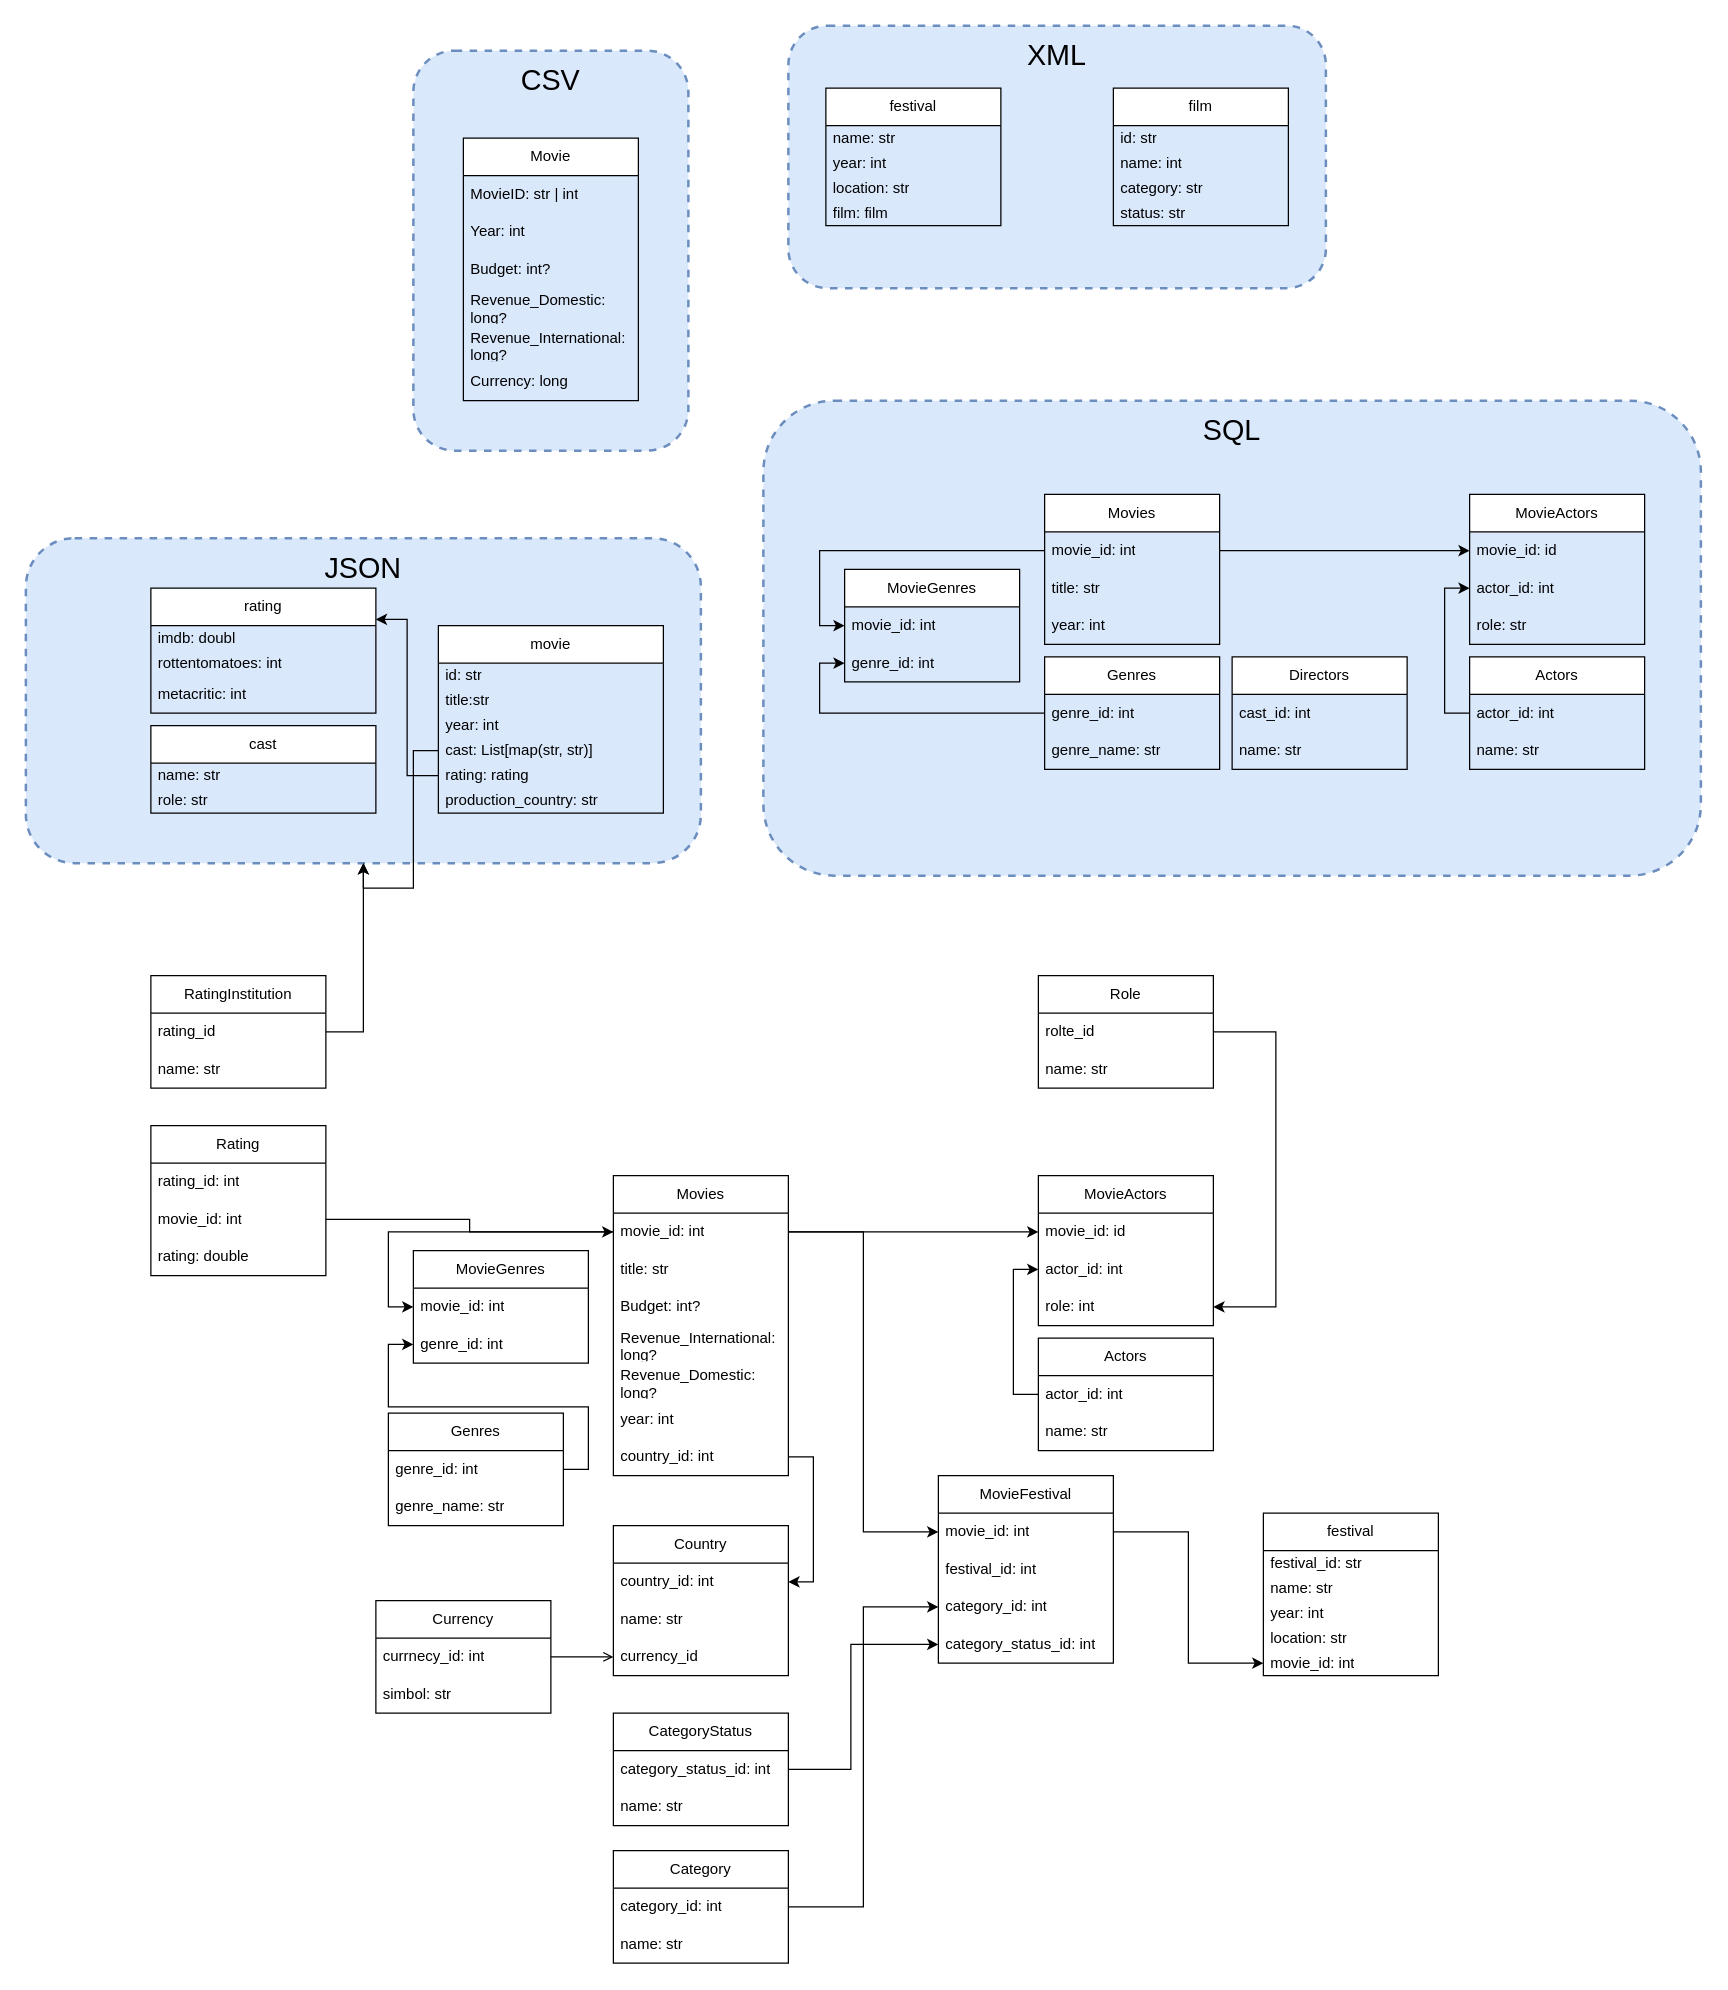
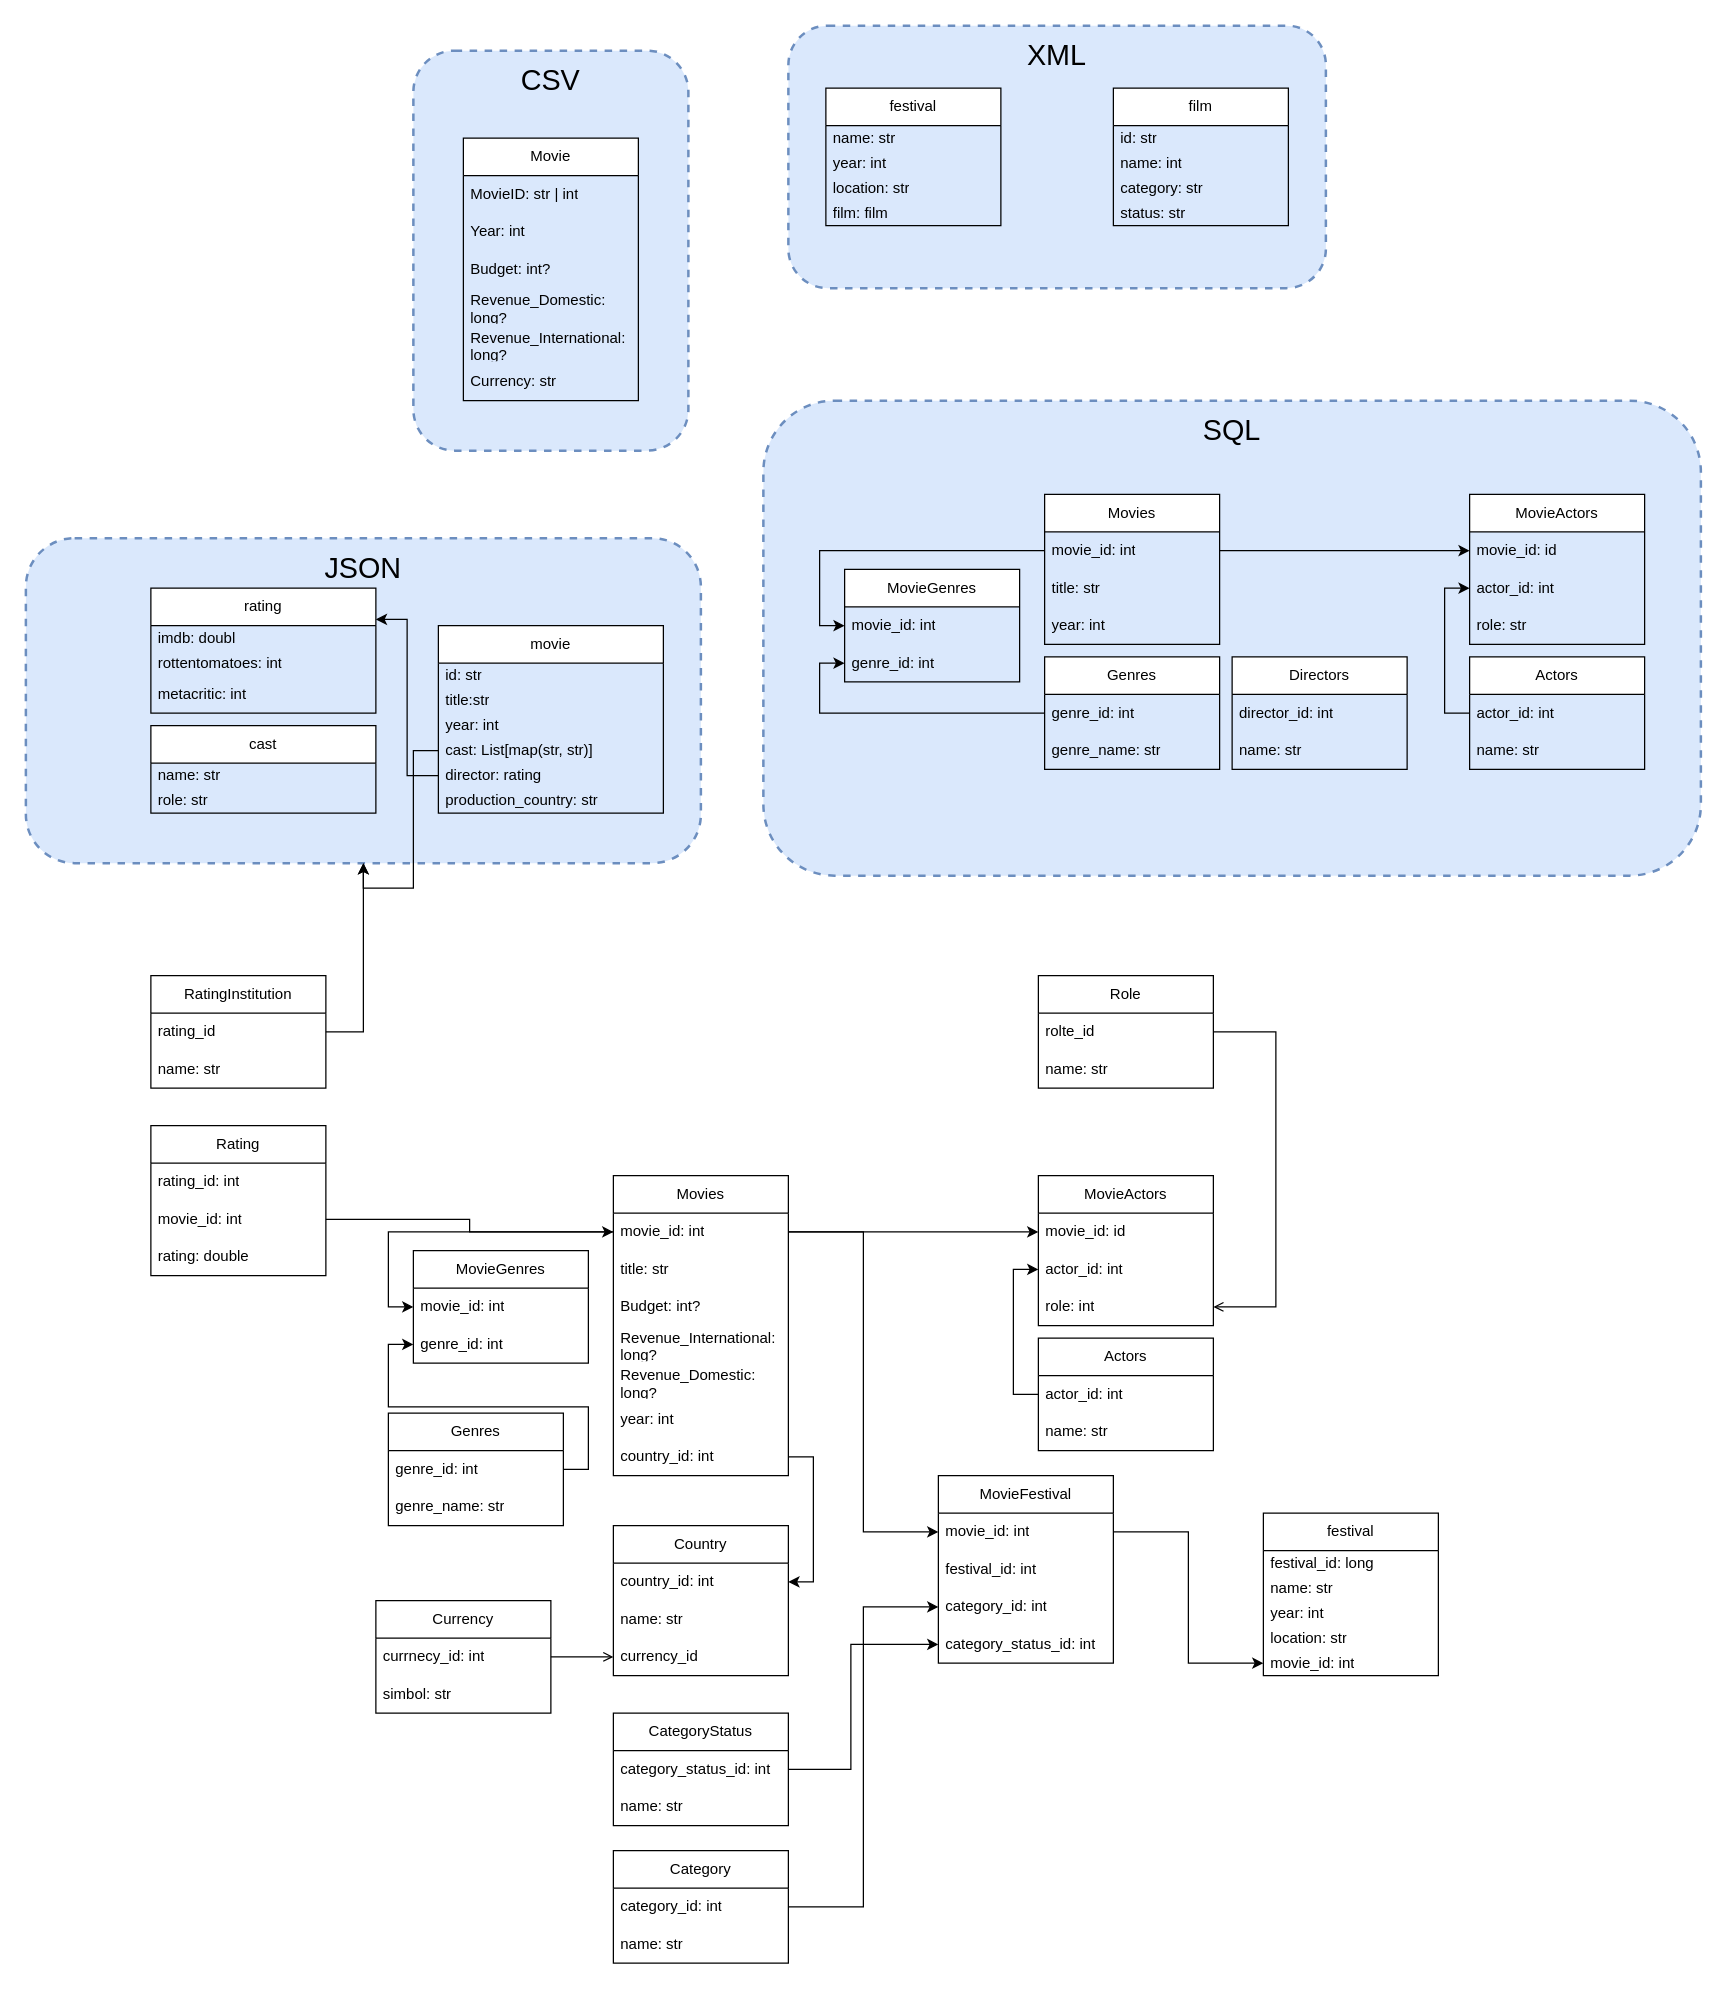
- <mxCell id="21" value="&lt;div&gt;Currency: long&lt;/div&gt;" style="text;strokeColor=none;fillColor=none;align=left;verticalAlign=middle;spacingLeft=4;spacingRight=4;overflow=hidden;points=[[0,0.5],[1,0.5]];portConstraint=eastwest;rotatable=0;whiteSpace=wrap;html=1;" parent="15" vertex="1"><mxGeometry y="180" width="140" height="30" as="geometry" /></mxCell>
+ <mxCell id="21" value="&lt;div&gt;Currency: str&lt;/div&gt;" style="text;strokeColor=none;fillColor=none;align=left;verticalAlign=middle;spacingLeft=4;spacingRight=4;overflow=hidden;points=[[0,0.5],[1,0.5]];portConstraint=eastwest;rotatable=0;whiteSpace=wrap;html=1;" parent="15" vertex="1"><mxGeometry y="180" width="140" height="30" as="geometry" /></mxCell>
- <mxCell id="27" value="cast_id: int" style="text;strokeColor=none;fillColor=none;align=left;verticalAlign=middle;spacingLeft=4;spacingRight=4;overflow=hidden;points=[[0,0.5],[1,0.5]];portConstraint=eastwest;rotatable=0;whiteSpace=wrap;html=1;" parent="26" vertex="1"><mxGeometry y="30" width="140" height="30" as="geometry" /></mxCell>
+ <mxCell id="27" value="director_id: int" style="text;strokeColor=none;fillColor=none;align=left;verticalAlign=middle;spacingLeft=4;spacingRight=4;overflow=hidden;points=[[0,0.5],[1,0.5]];portConstraint=eastwest;rotatable=0;whiteSpace=wrap;html=1;" parent="26" vertex="1"><mxGeometry y="30" width="140" height="30" as="geometry" /></mxCell>
- <mxCell id="52" value="rating: rating" style="text;strokeColor=none;fillColor=none;align=left;verticalAlign=middle;spacingLeft=4;spacingRight=4;overflow=hidden;points=[[0,0.5],[1,0.5]];portConstraint=eastwest;rotatable=0;whiteSpace=wrap;html=1;" parent="47" vertex="1"><mxGeometry y="110" width="180" height="20" as="geometry" /></mxCell>
+ <mxCell id="52" value="director: rating" style="text;strokeColor=none;fillColor=none;align=left;verticalAlign=middle;spacingLeft=4;spacingRight=4;overflow=hidden;points=[[0,0.5],[1,0.5]];portConstraint=eastwest;rotatable=0;whiteSpace=wrap;html=1;" parent="47" vertex="1"><mxGeometry y="110" width="180" height="20" as="geometry" /></mxCell>
- <mxCell id="83" style="edgeStyle=orthogonalEdgeStyle;rounded=0;orthogonalLoop=1;jettySize=auto;html=1;entryX=1;entryY=0.5;entryDx=0;entryDy=0;" parent="1" source="84" target="72" edge="1"><mxGeometry relative="1" as="geometry"><Array as="points"><mxPoint x="1020" y="825" /><mxPoint x="1020" y="1045" /></Array></mxGeometry></mxCell>
+ <mxCell id="83" style="edgeStyle=orthogonalEdgeStyle;rounded=0;orthogonalLoop=1;jettySize=auto;html=1;entryX=1;entryY=0.5;entryDx=0;entryDy=0;endArrow=open;" parent="1" source="84" target="72" edge="1"><mxGeometry relative="1" as="geometry"><Array as="points"><mxPoint x="1020" y="825" /><mxPoint x="1020" y="1045" /></Array></mxGeometry></mxCell>
- <mxCell id="111" value="&lt;div&gt;festival_id: str&lt;/div&gt;" style="text;strokeColor=none;fillColor=none;align=left;verticalAlign=middle;spacingLeft=4;spacingRight=4;overflow=hidden;points=[[0,0.5],[1,0.5]];portConstraint=eastwest;rotatable=0;whiteSpace=wrap;html=1;" parent="110" vertex="1"><mxGeometry y="30" width="140" height="20" as="geometry" /></mxCell>
+ <mxCell id="111" value="&lt;div&gt;festival_id: long&lt;/div&gt;" style="text;strokeColor=none;fillColor=none;align=left;verticalAlign=middle;spacingLeft=4;spacingRight=4;overflow=hidden;points=[[0,0.5],[1,0.5]];portConstraint=eastwest;rotatable=0;whiteSpace=wrap;html=1;" parent="110" vertex="1"><mxGeometry y="30" width="140" height="20" as="geometry" /></mxCell>
